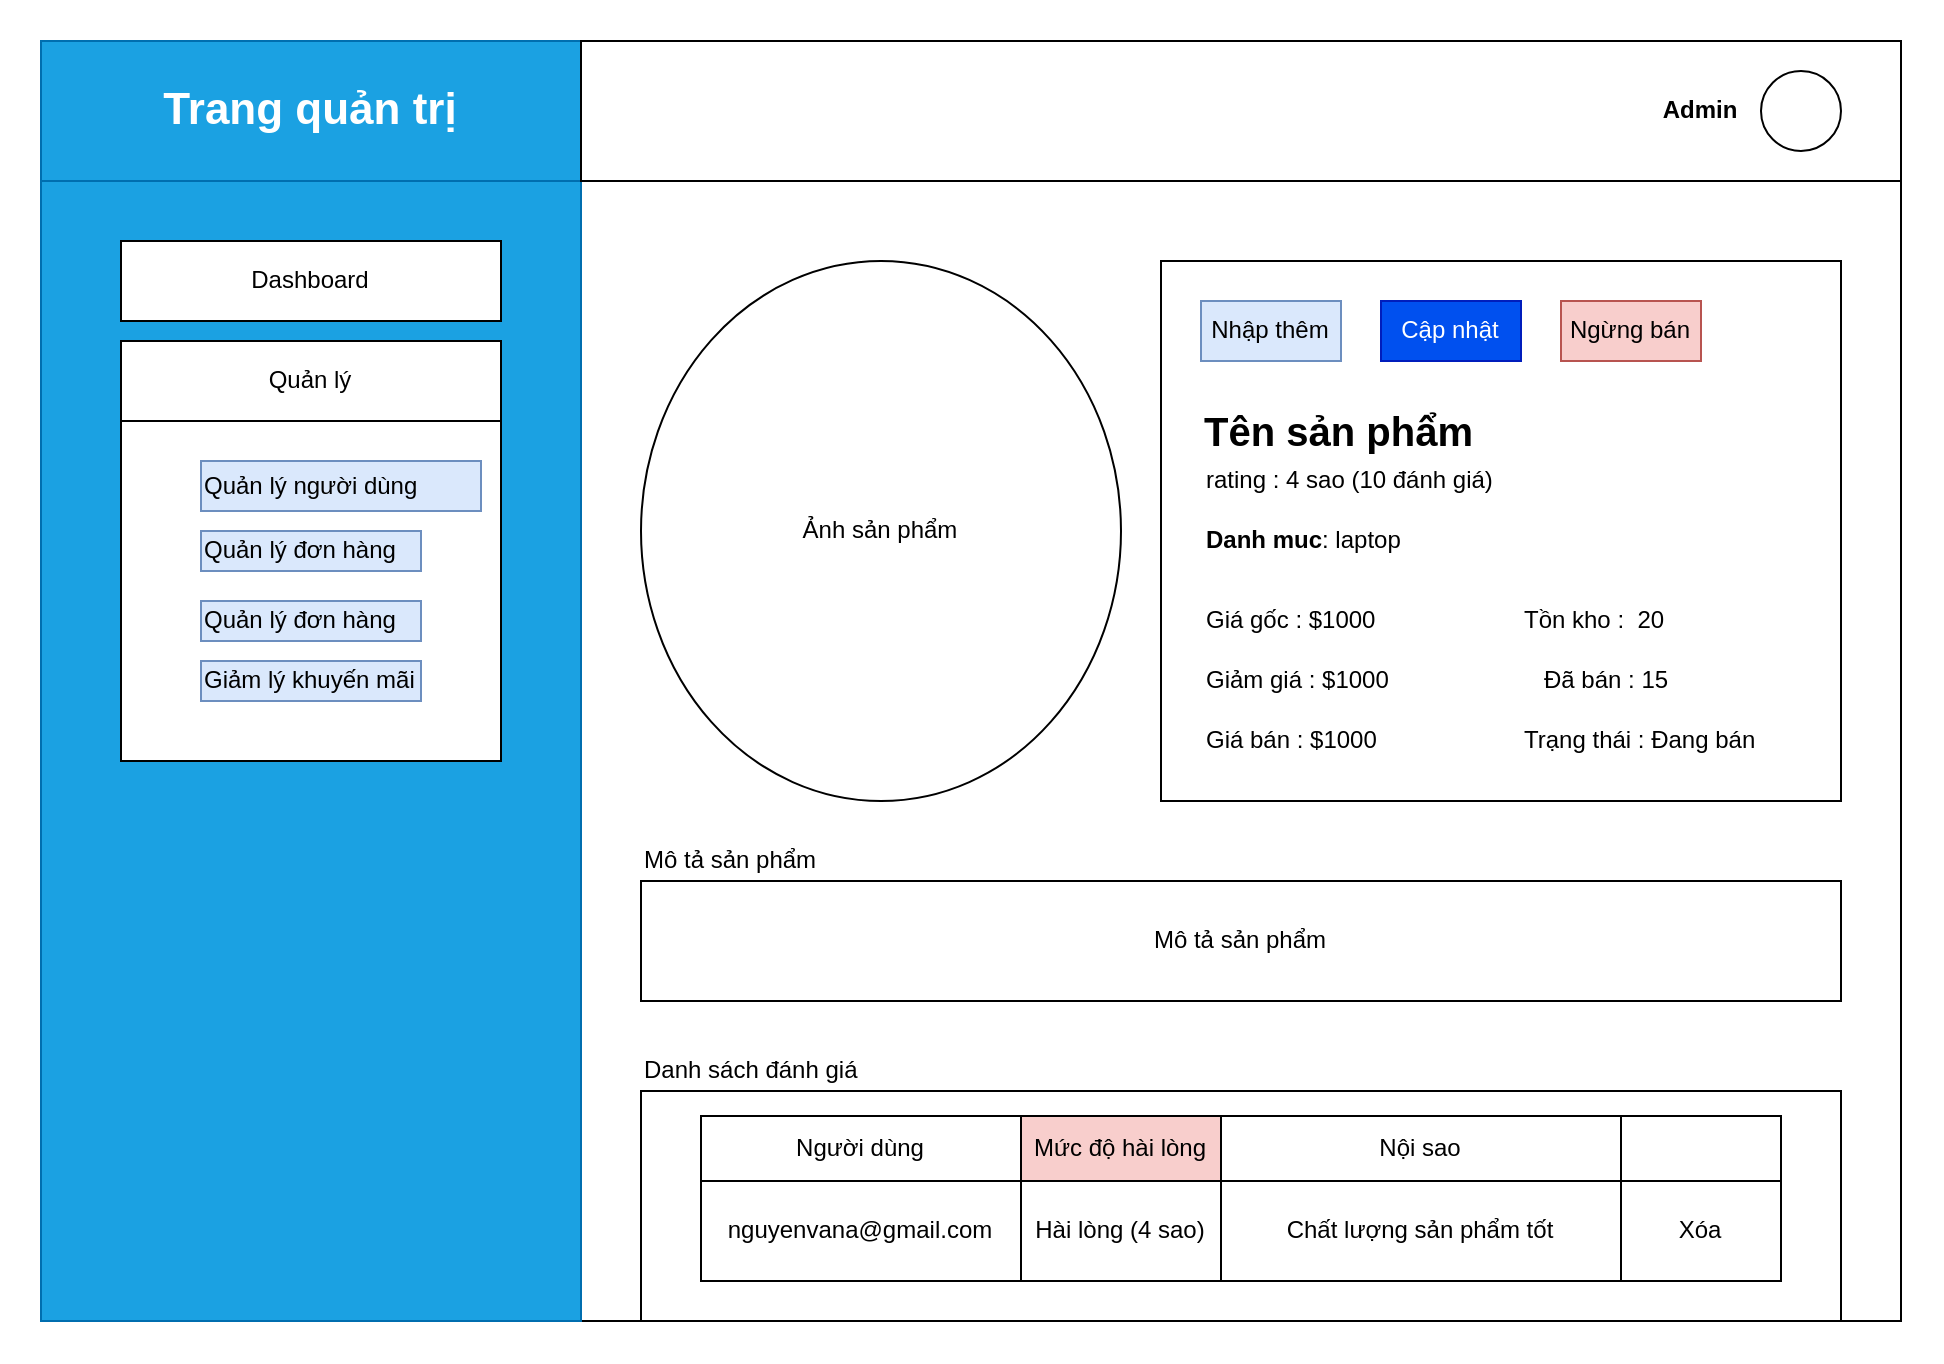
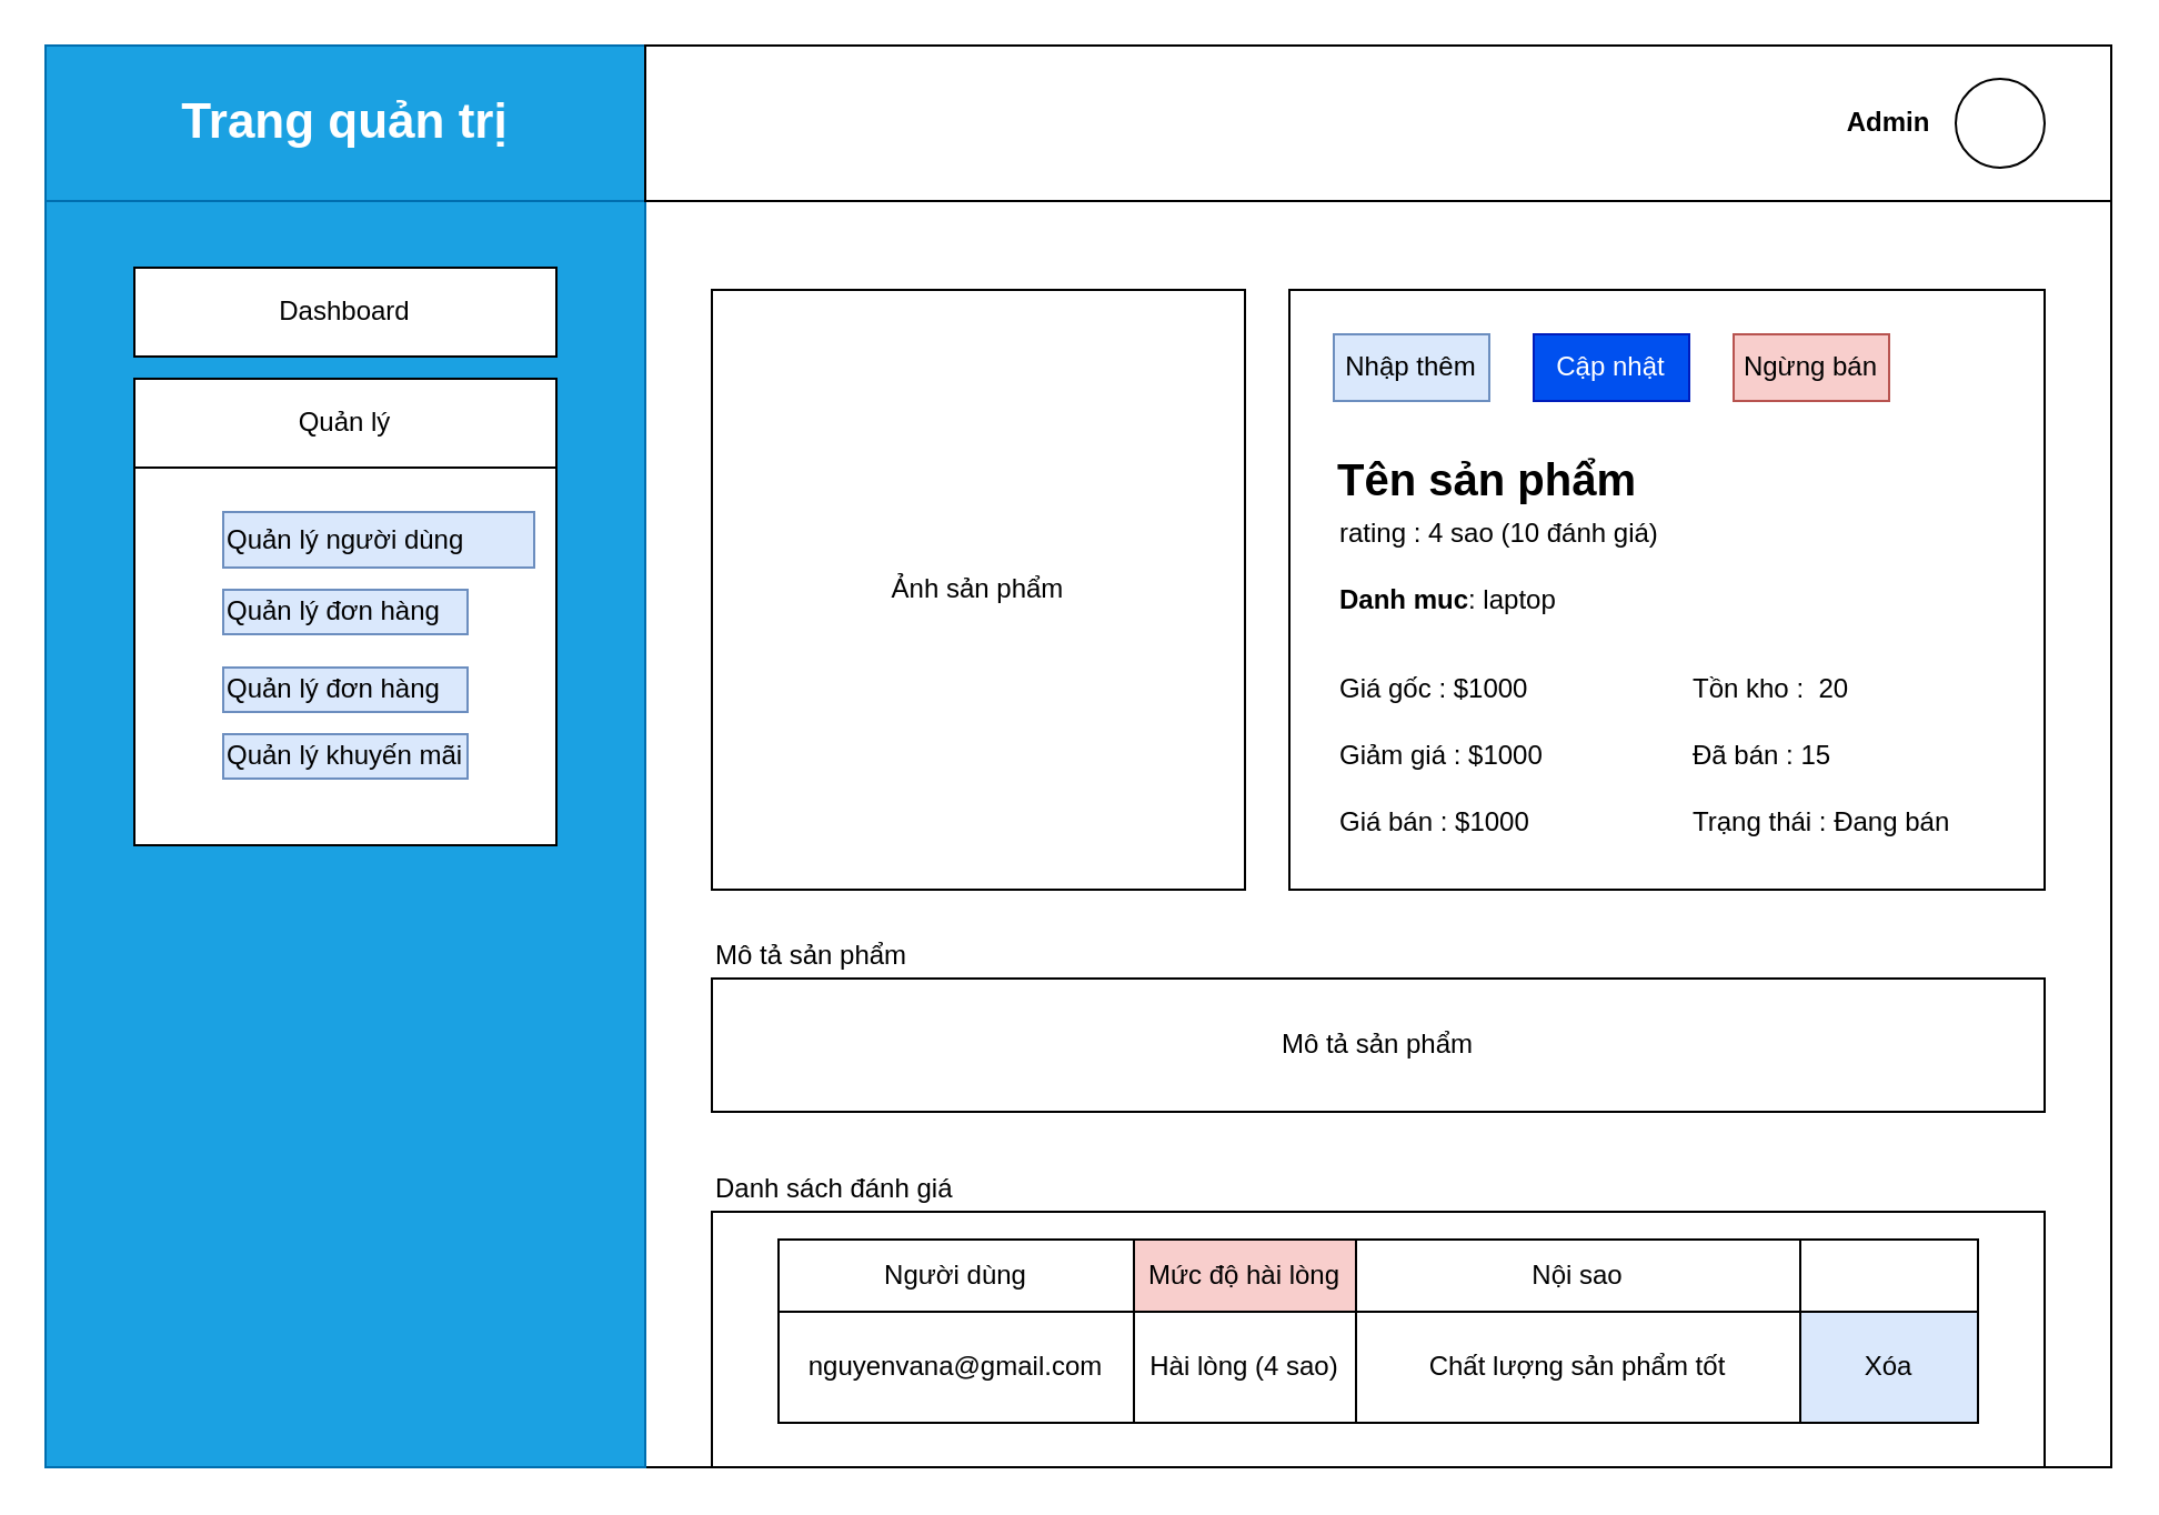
- <mxCell id="15" value="Ảnh sản phẩm" style="ellipse;whiteSpace=wrap;html=1;" vertex="1" parent="1"><mxGeometry x="320" y="130" width="240" height="270" as="geometry" /></mxCell>
+ <mxCell id="15" value="Ảnh sản phẩm" style="rounded=0;whiteSpace=wrap;html=1;" vertex="1" parent="1"><mxGeometry x="320" y="130" width="240" height="270" as="geometry" /></mxCell>
- <mxCell id="9" value="Giảm lý khuyến mãi" style="text;html=1;strokeColor=#6c8ebf;fillColor=#dae8fc;align=left;verticalAlign=middle;whiteSpace=wrap;rounded=0;" vertex="1" parent="1"><mxGeometry x="100" y="330" width="110" height="20" as="geometry" /></mxCell>
+ <mxCell id="9" value="Quản lý khuyến mãi" style="text;html=1;strokeColor=#6c8ebf;fillColor=#dae8fc;align=left;verticalAlign=middle;whiteSpace=wrap;rounded=0;" vertex="1" parent="1"><mxGeometry x="100" y="330" width="110" height="20" as="geometry" /></mxCell>
- <mxCell id="27" value="Đã bán : 15" style="text;html=1;strokeColor=none;fillColor=none;align=left;verticalAlign=middle;whiteSpace=wrap;rounded=0;" vertex="1" parent="1"><mxGeometry x="770" y="330" width="129" height="20" as="geometry" /></mxCell>
+ <mxCell id="27" value="Đã bán : 15" style="text;html=1;strokeColor=none;fillColor=none;align=left;verticalAlign=middle;whiteSpace=wrap;rounded=0;" vertex="1" parent="1"><mxGeometry x="760" y="330" width="129" height="20" as="geometry" /></mxCell>
- <mxCell id="41" value="Xóa" style="rounded=0;whiteSpace=wrap;html=1;" vertex="1" parent="1"><mxGeometry x="810" y="590" width="80" height="50" as="geometry" /></mxCell>
+ <mxCell id="41" value="Xóa" style="rounded=0;whiteSpace=wrap;html=1;fillColor=#dae8fc;" vertex="1" parent="1"><mxGeometry x="810" y="590" width="80" height="50" as="geometry" /></mxCell>
